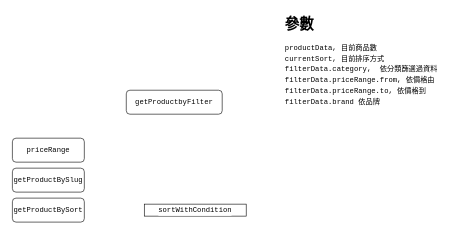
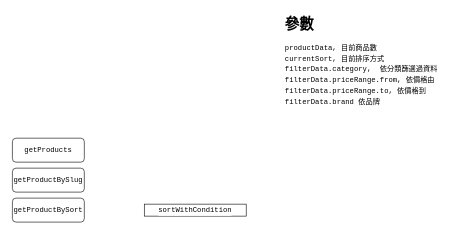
- <mxCell id="7" value="&lt;div style=&quot;font-family: &amp;#34;menlo&amp;#34; , &amp;#34;monaco&amp;#34; , &amp;#34;courier new&amp;#34; , monospace ; line-height: 18px&quot;&gt;&lt;span style=&quot;text-align: left&quot;&gt;getProductbyFilter&lt;/span&gt;&lt;br&gt;&lt;/div&gt;" style="rounded=1;whiteSpace=wrap;html=1;labelBackgroundColor=#FFFFFF;fontColor=#000000;" vertex="1" parent="1"><mxGeometry x="210" y="150" width="160" height="40" as="geometry" /></mxCell>
- <mxCell id="3" value="&lt;div style=&quot;font-family: menlo, monaco, &amp;quot;courier new&amp;quot;, monospace; line-height: 18px; white-space: pre;&quot;&gt;&lt;span style=&quot;&quot;&gt;priceRange&lt;/span&gt;&lt;/div&gt;" style="rounded=1;whiteSpace=wrap;html=1;labelBackgroundColor=#FFFFFF;fontColor=#000000;" parent="1" vertex="1"><mxGeometry x="20" y="230" width="120" height="40" as="geometry" /></mxCell>
+ <mxCell id="3" value="&lt;div style=&quot;font-family: menlo, monaco, &amp;quot;courier new&amp;quot;, monospace; line-height: 18px; white-space: pre;&quot;&gt;&lt;span style=&quot;&quot;&gt;getProducts&lt;/span&gt;&lt;/div&gt;" style="rounded=1;whiteSpace=wrap;html=1;labelBackgroundColor=#FFFFFF;fontColor=#000000;" parent="1" vertex="1"><mxGeometry x="20" y="230" width="120" height="40" as="geometry" /></mxCell>
